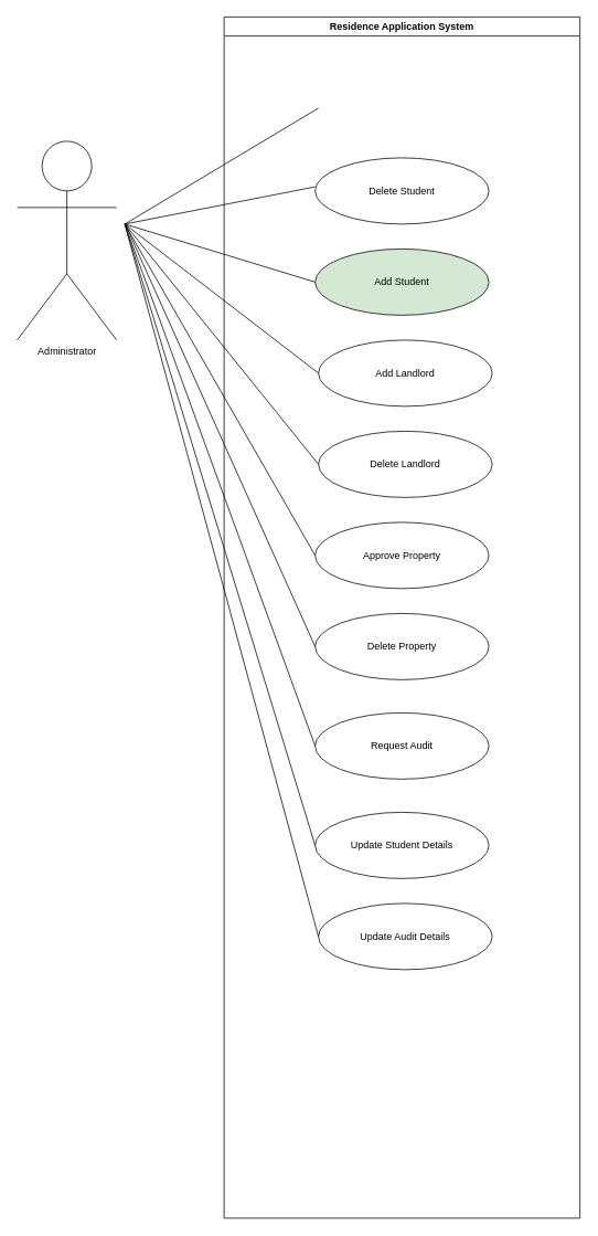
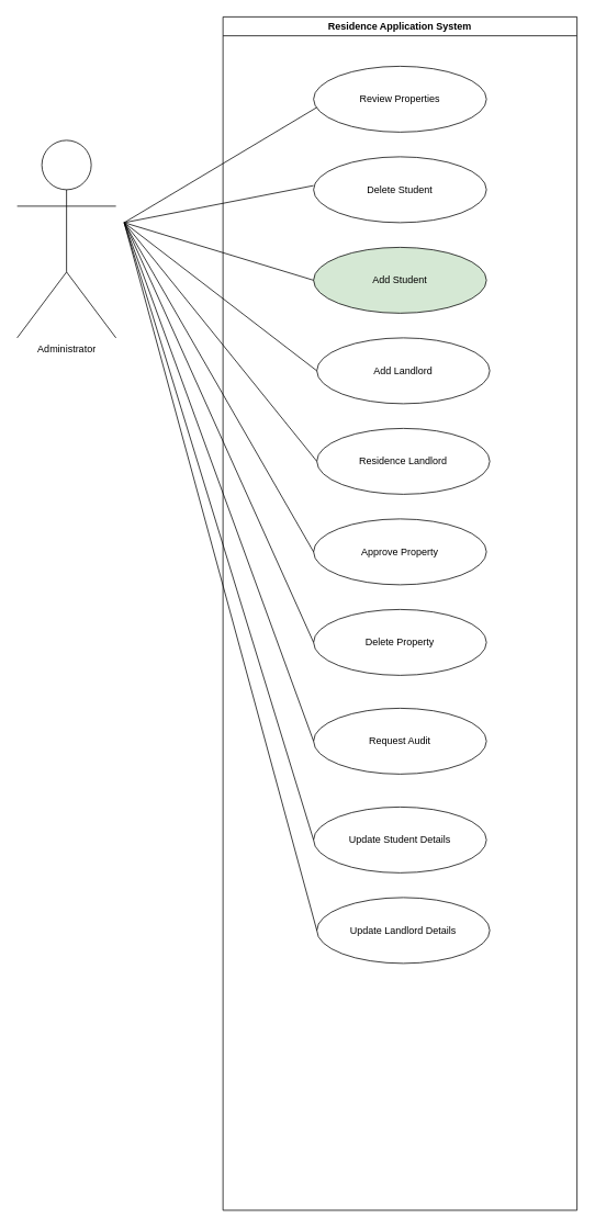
+ <mxCell id="3" value="Review Properties" style="ellipse;whiteSpace=wrap;html=1;" parent="2" vertex="1"><mxGeometry x="110" y="60" width="210" height="80" as="geometry" /></mxCell>
- <mxCell id="7" value="Delete Landlord" style="ellipse;whiteSpace=wrap;html=1;" parent="2" vertex="1"><mxGeometry x="114" y="500" width="210" height="80" as="geometry" /></mxCell>
+ <mxCell id="7" value="Residence Landlord" style="ellipse;whiteSpace=wrap;html=1;" parent="2" vertex="1"><mxGeometry x="114" y="500" width="210" height="80" as="geometry" /></mxCell>
- <mxCell id="20" value="Update Audit Details" style="ellipse;whiteSpace=wrap;html=1;" parent="2" vertex="1"><mxGeometry x="114" y="1070" width="210" height="80" as="geometry" /></mxCell>
+ <mxCell id="20" value="Update Landlord Details" style="ellipse;whiteSpace=wrap;html=1;" parent="2" vertex="1"><mxGeometry x="114" y="1070" width="210" height="80" as="geometry" /></mxCell>
